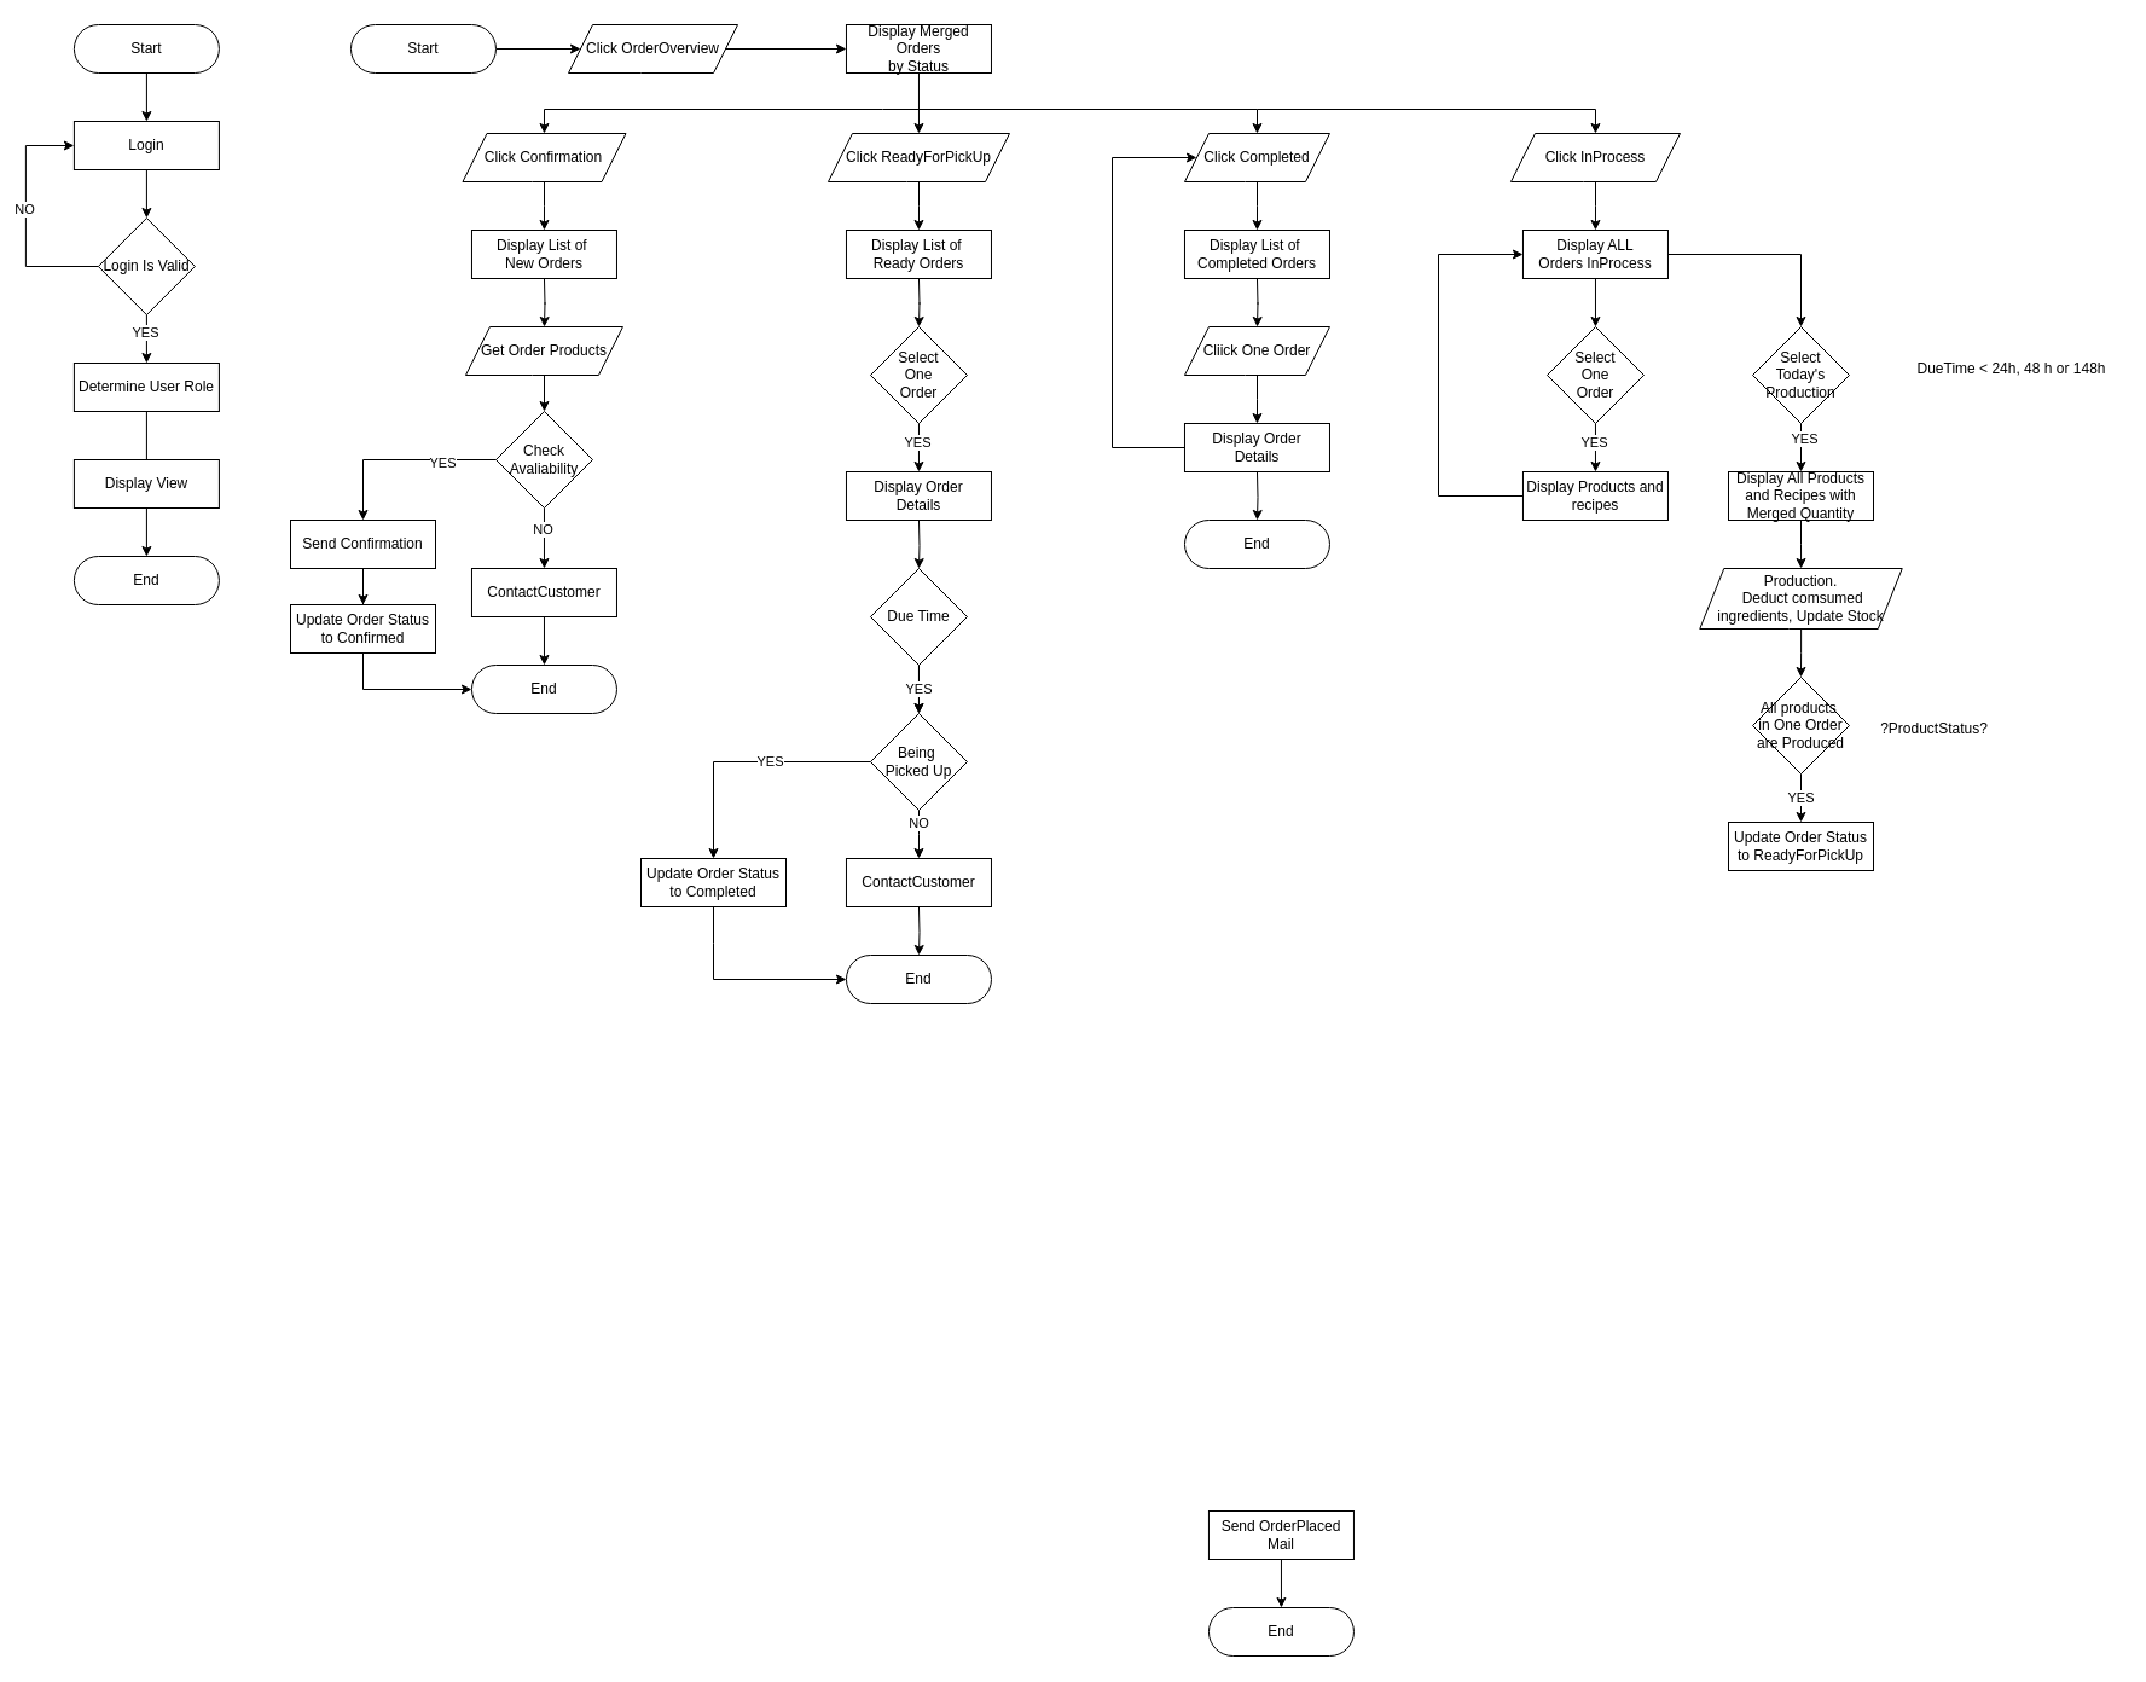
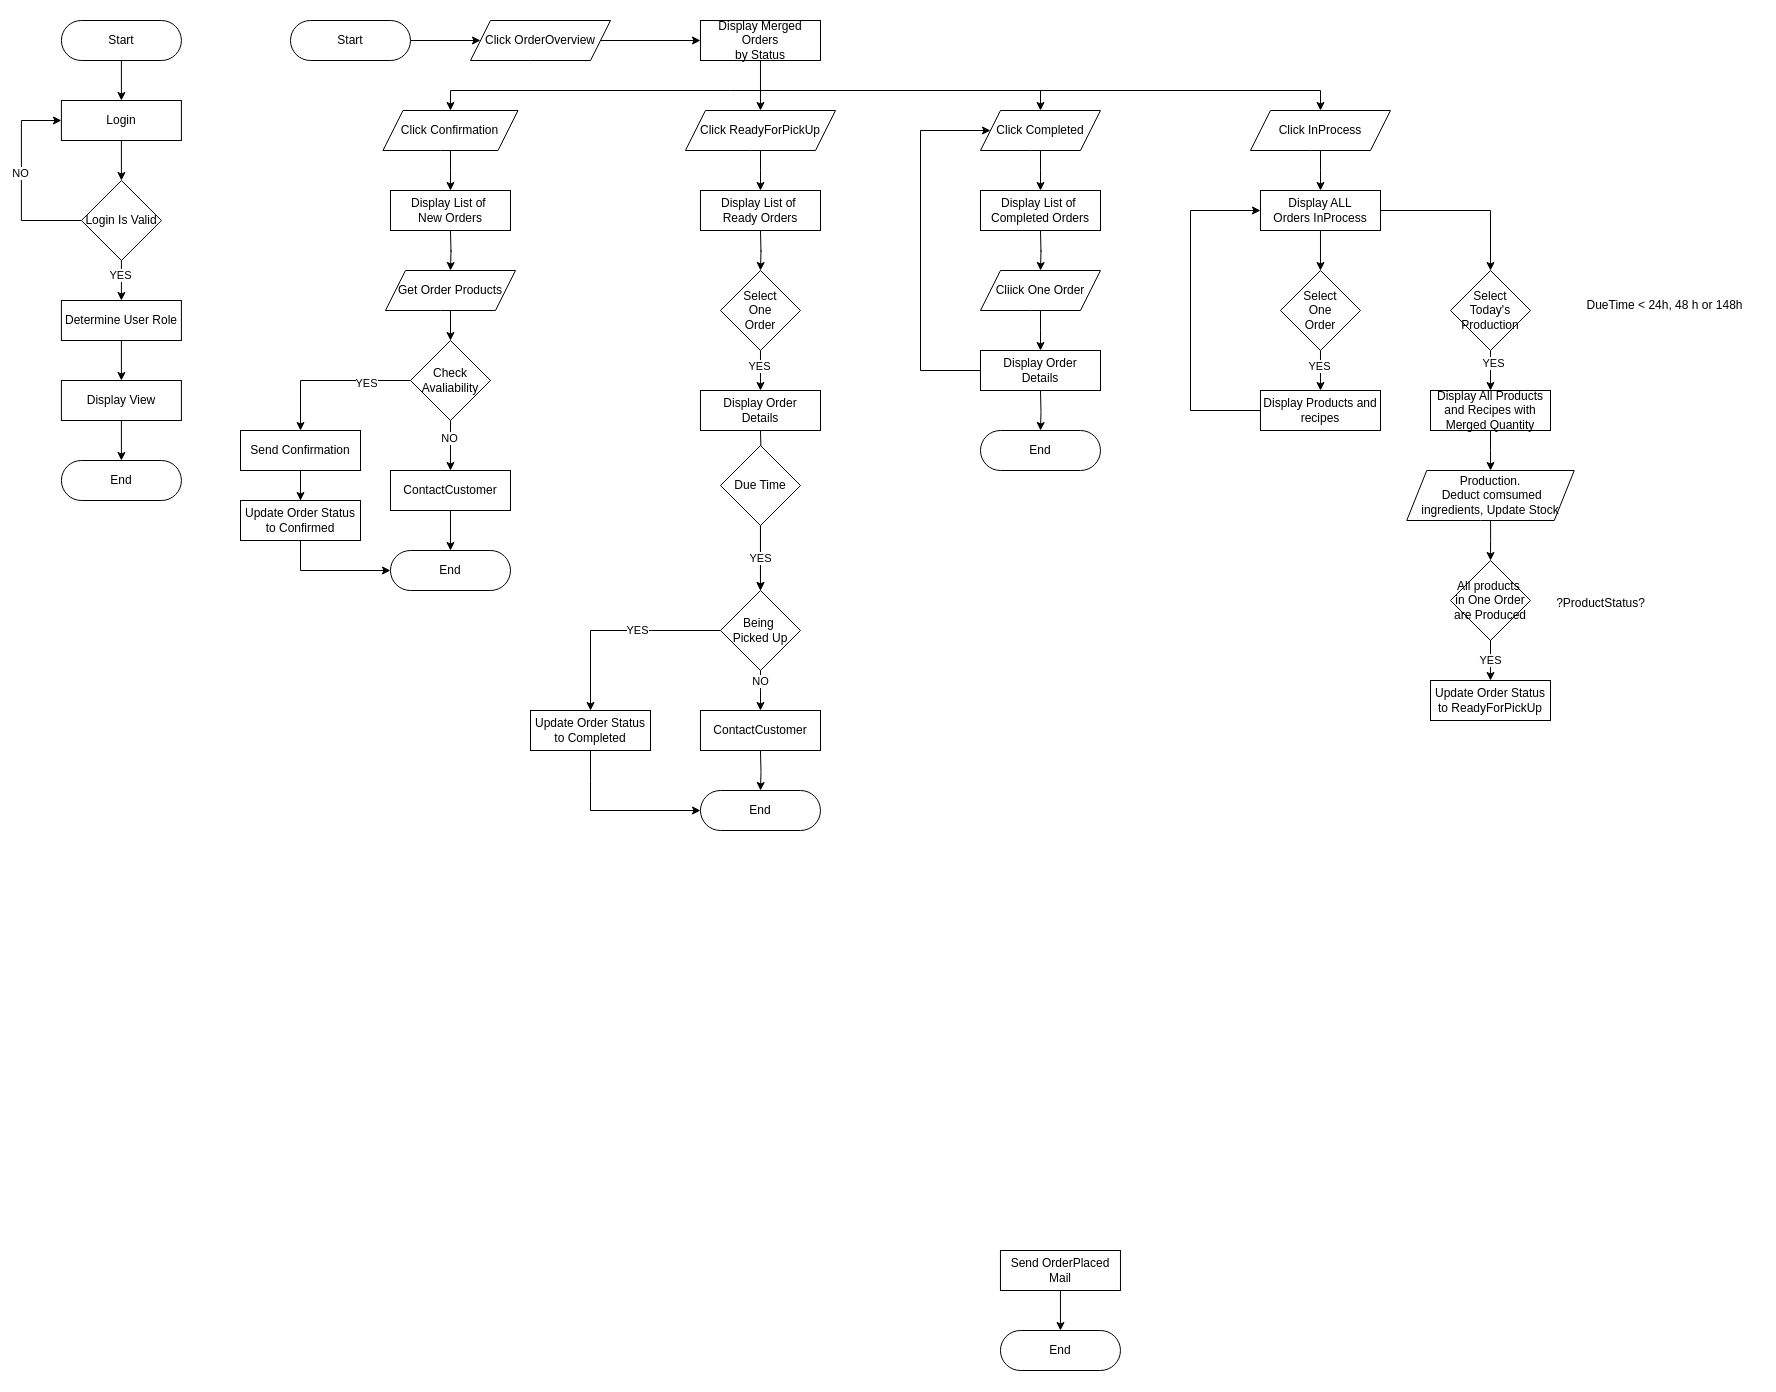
- <mxCell id="11" value="" style="edgeStyle=orthogonalEdgeStyle;rounded=0;orthogonalLoop=1;jettySize=auto;html=1;endArrow=none;" edge="1" parent="1" source="12" target="14"><mxGeometry relative="1" as="geometry" /></mxCell>
+ <mxCell id="11" value="" style="edgeStyle=orthogonalEdgeStyle;rounded=0;orthogonalLoop=1;jettySize=auto;html=1;" edge="1" parent="1" source="12" target="14"><mxGeometry relative="1" as="geometry" /></mxCell>
- <mxCell id="34" value="Due Time" style="rhombus;whiteSpace=wrap;html=1;rounded=1;arcSize=0;" vertex="1" parent="1"><mxGeometry x="719.97" y="470" width="80" height="80" as="geometry" /></mxCell>
+ <mxCell id="34" value="Due Time" style="rhombus;whiteSpace=wrap;html=1;rounded=1;arcSize=0;" vertex="1" parent="1"><mxGeometry x="719.97" y="445" width="80" height="80" as="geometry" /></mxCell>
